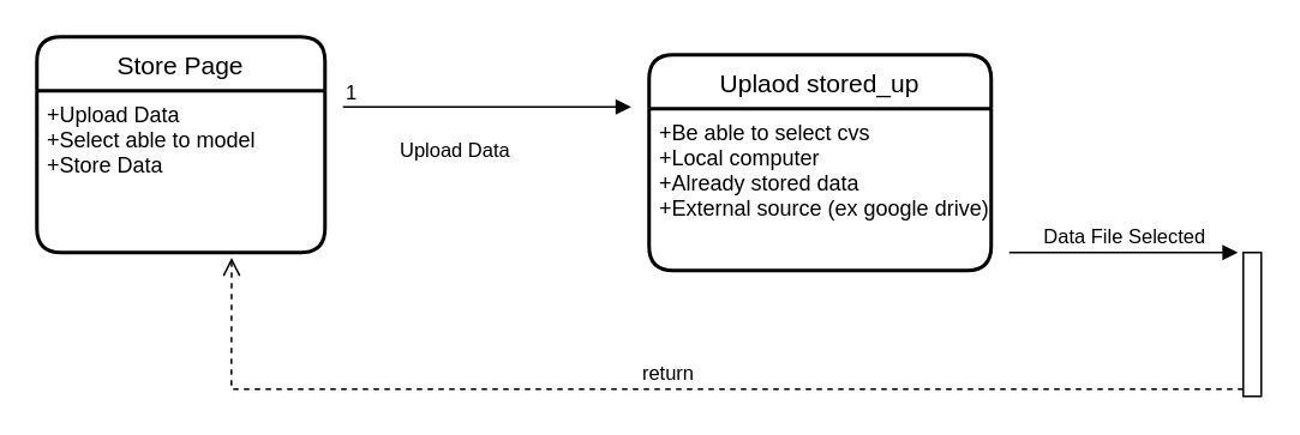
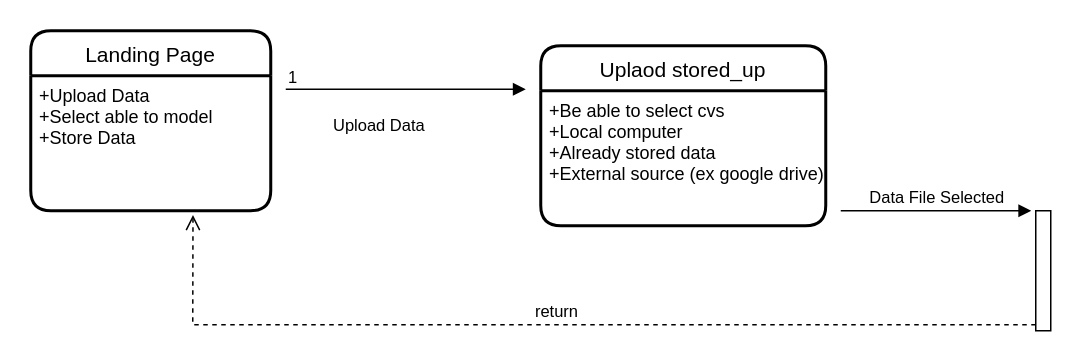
- <mxCell id="2" value="Store Page" style="swimlane;childLayout=stackLayout;horizontal=1;startSize=30;horizontalStack=0;rounded=1;fontSize=14;fontStyle=0;strokeWidth=2;resizeParent=0;resizeLast=1;shadow=0;dashed=0;align=center;" vertex="1" parent="1"><mxGeometry x="20" y="20" width="160" height="120" as="geometry" /></mxCell>
+ <mxCell id="2" value="Landing Page" style="swimlane;childLayout=stackLayout;horizontal=1;startSize=30;horizontalStack=0;rounded=1;fontSize=14;fontStyle=0;strokeWidth=2;resizeParent=0;resizeLast=1;shadow=0;dashed=0;align=center;" vertex="1" parent="1"><mxGeometry x="20" y="20" width="160" height="120" as="geometry" /></mxCell>
